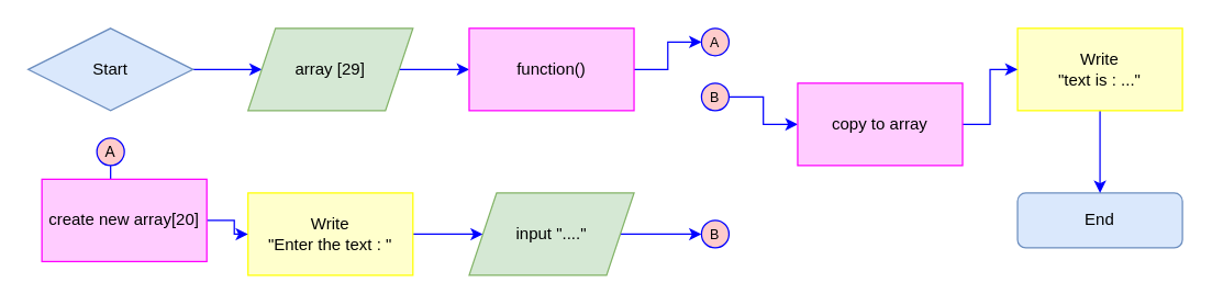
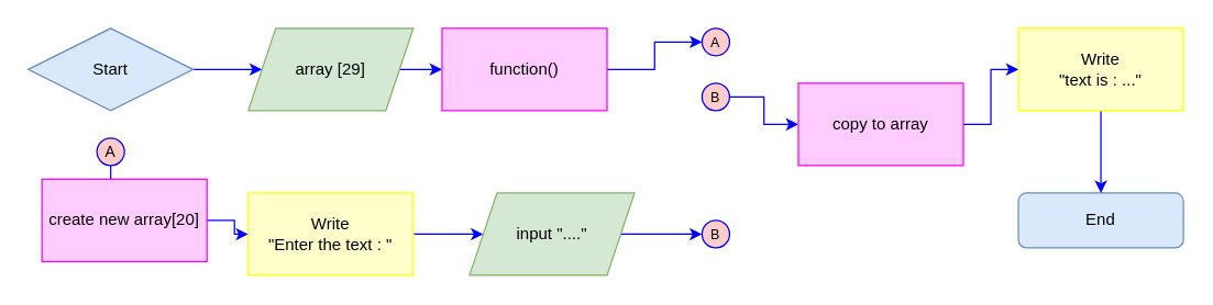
- <mxCell id="15" value="function()" style="rounded=0;whiteSpace=wrap;html=1;fillColor=#FFCCFF;strokeColor=#FF00FF;" vertex="1" parent="1"><mxGeometry x="340.92" y="20" width="120" height="60" as="geometry" /></mxCell>
+ <mxCell id="15" value="function()" style="rounded=0;whiteSpace=wrap;html=1;fillColor=#FFCCFF;strokeColor=#FF00FF;" vertex="1" parent="1"><mxGeometry x="320.92" y="20" width="120" height="60" as="geometry" /></mxCell>
